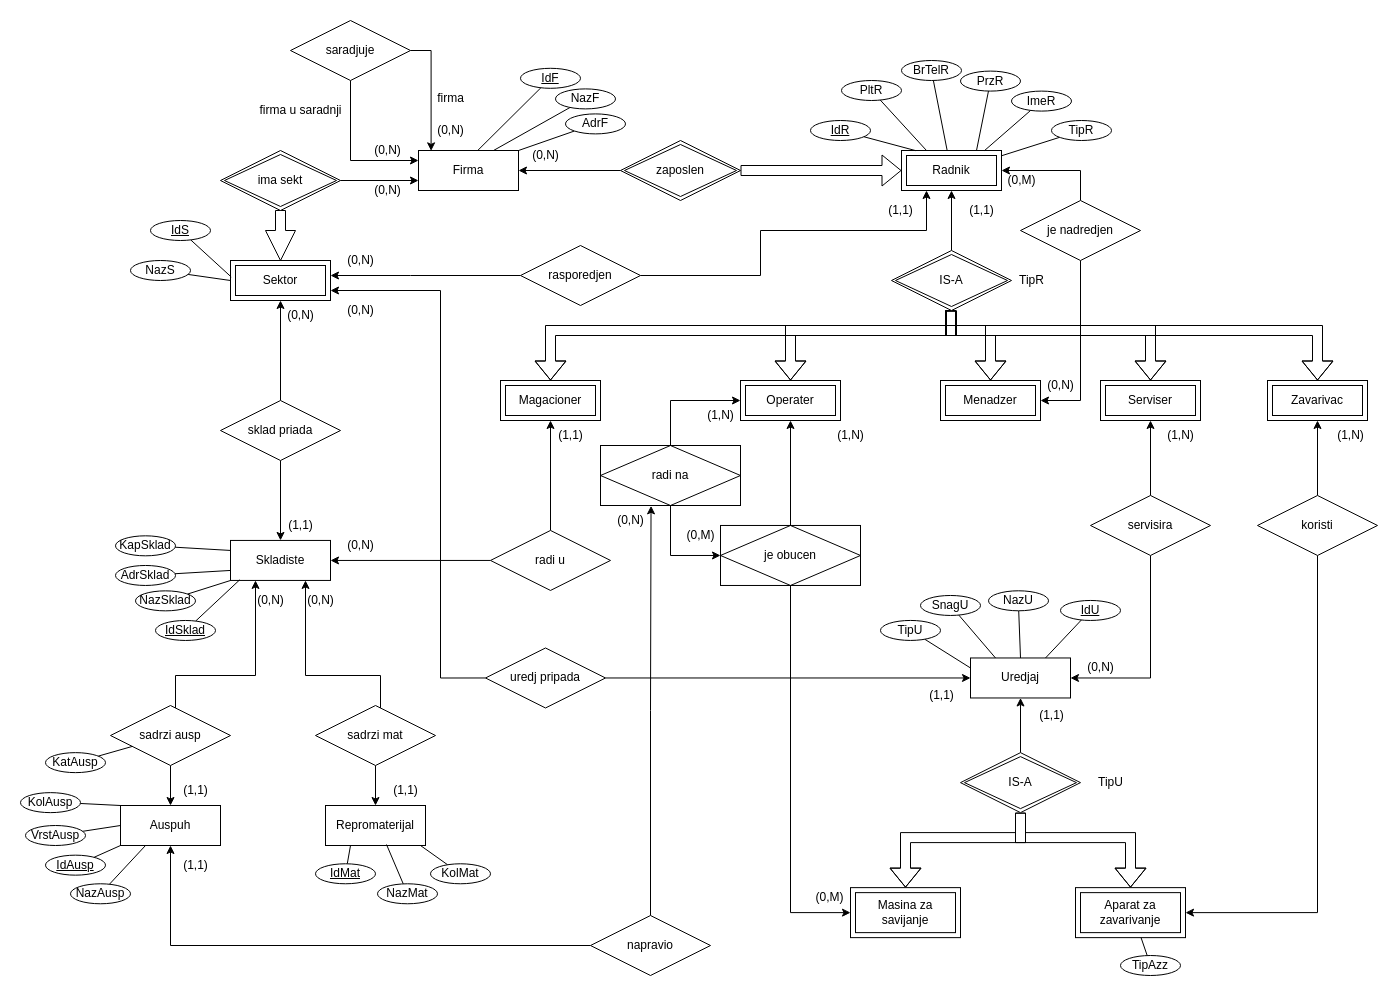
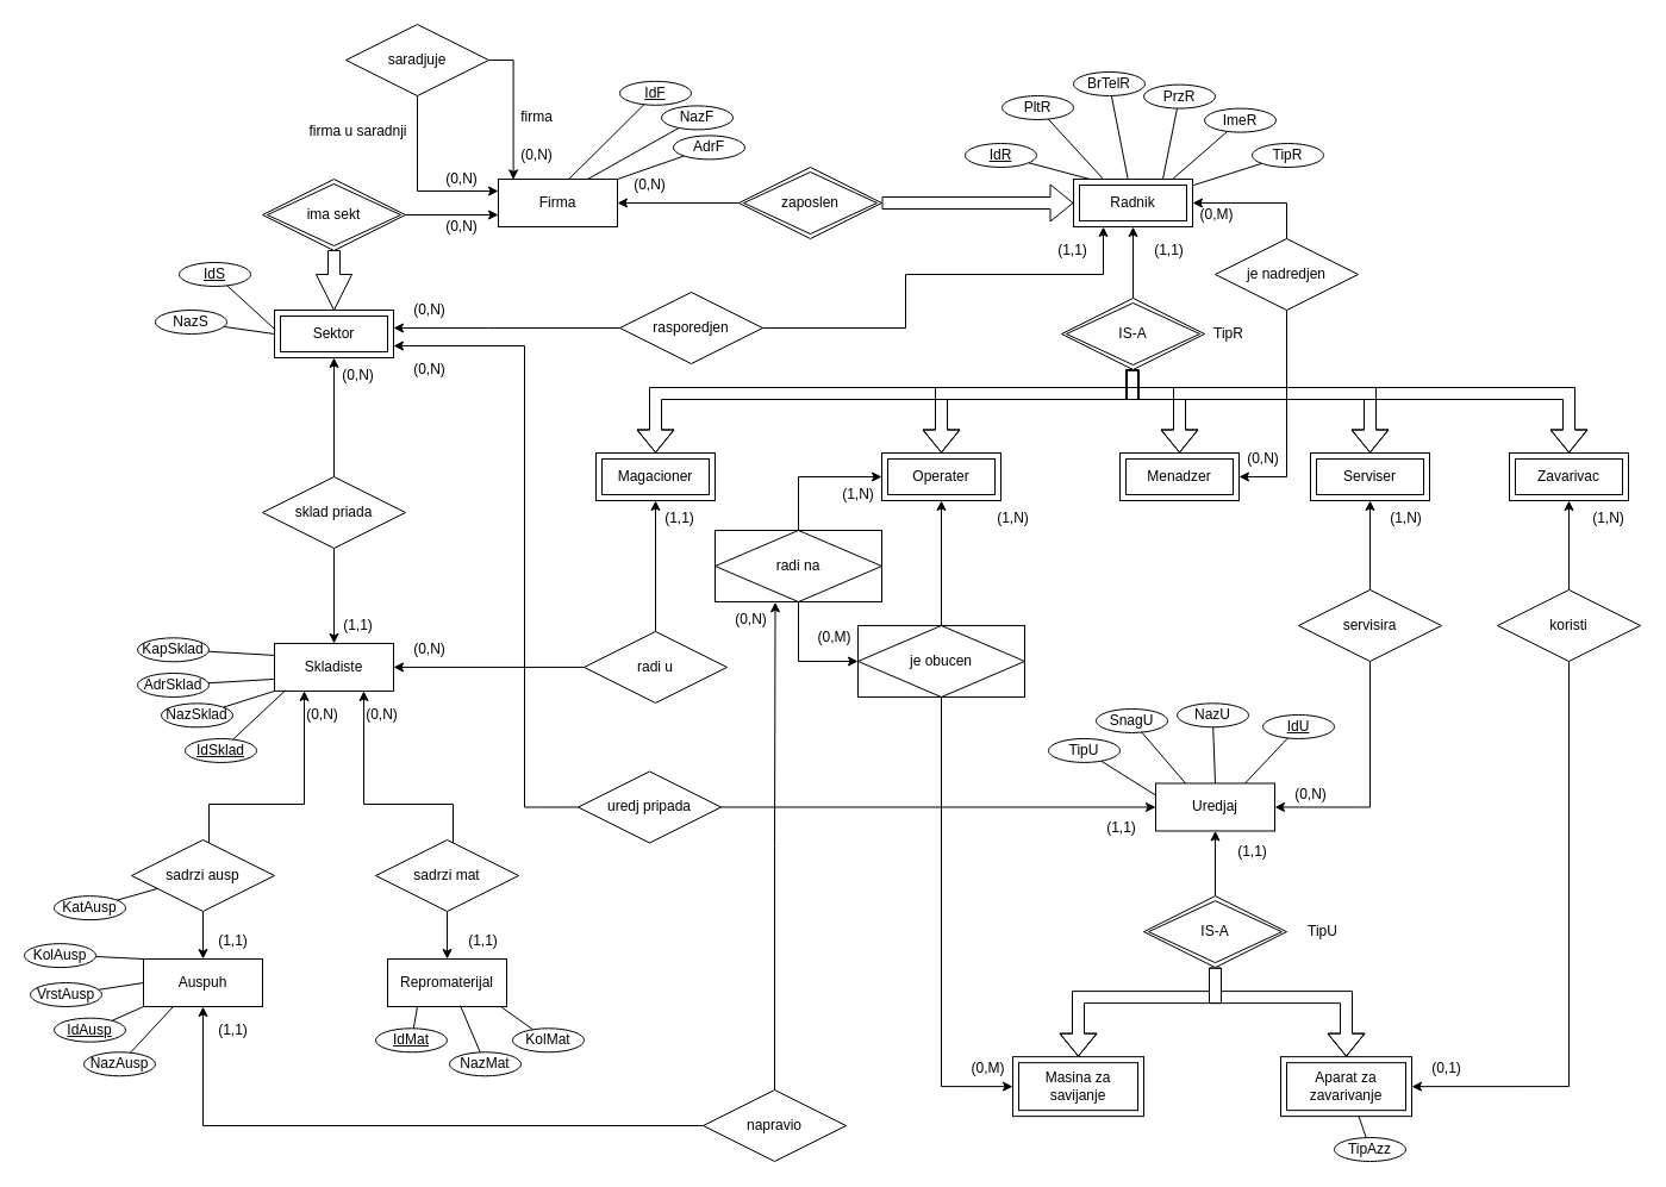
+ <mxCell id="130" value="(0,1)" style="text;html=1;align=center;verticalAlign=middle;resizable=0;points=[];autosize=1;strokeColor=none;fillColor=none;" parent="1" vertex="1"><mxGeometry x="1194" y="887.13" width="40" height="20" as="geometry" /></mxCell>
